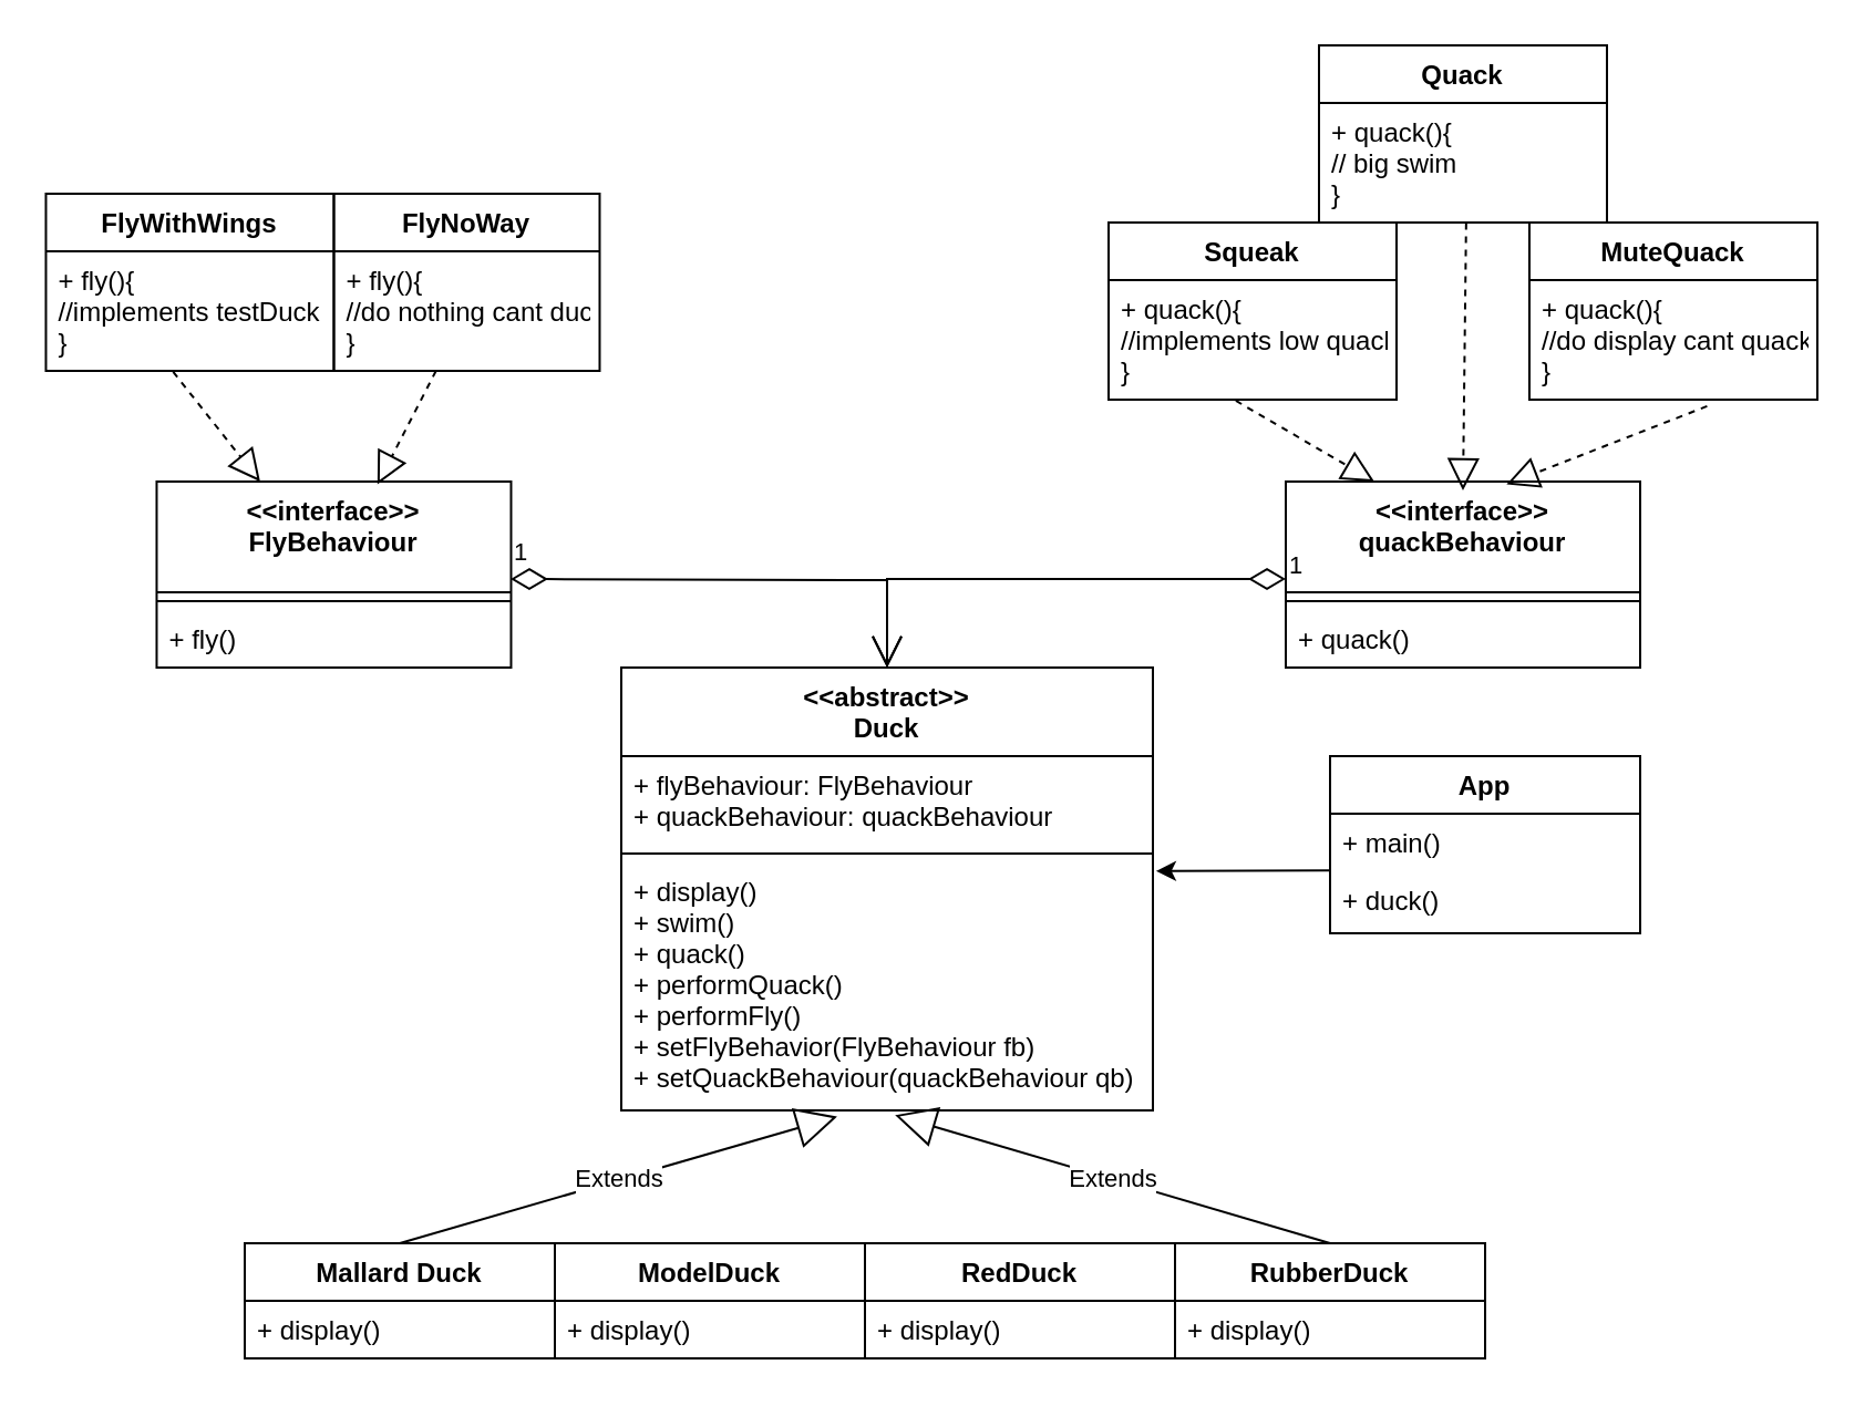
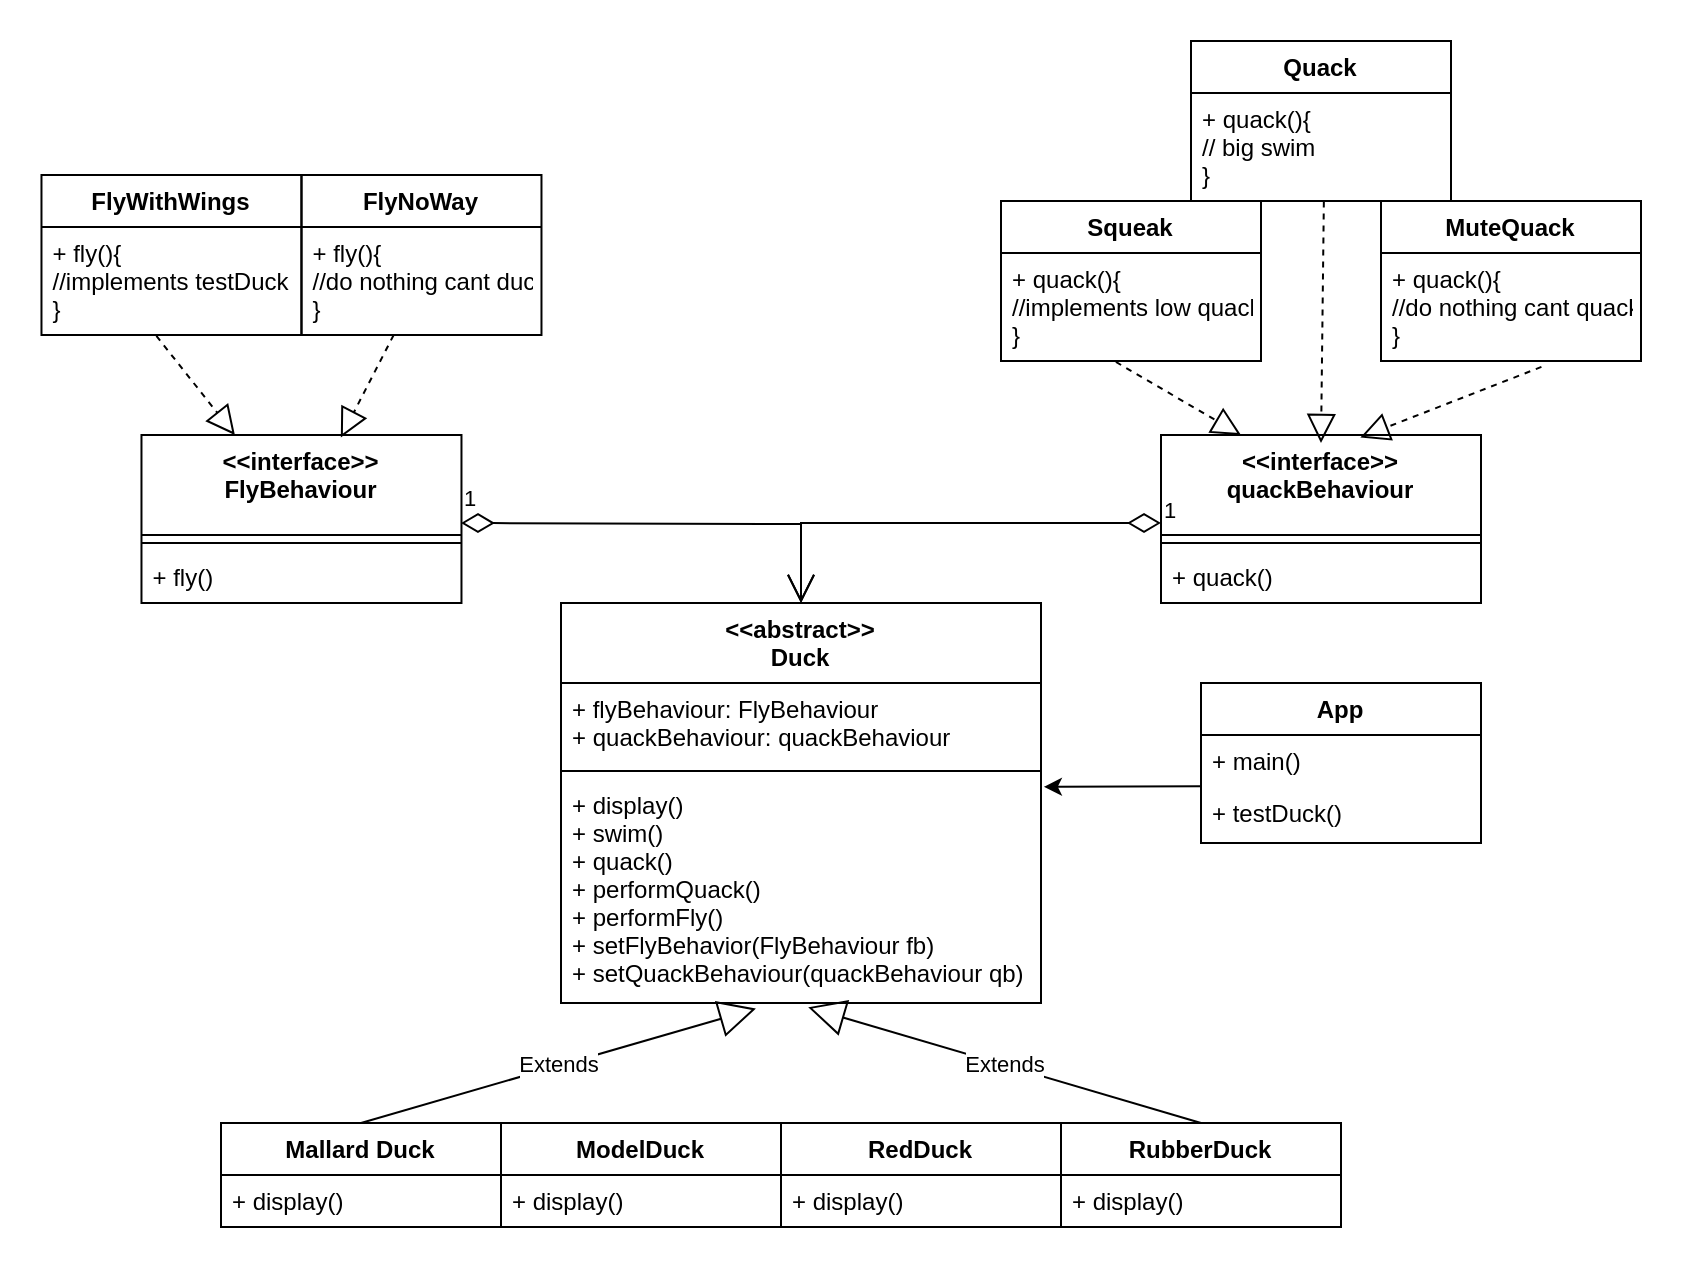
- <mxCell id="34" value="+ quack(){&#10;//do display cant quack&#10;}" style="text;strokeColor=none;fillColor=none;align=left;verticalAlign=top;spacingLeft=4;spacingRight=4;overflow=hidden;rotatable=0;points=[[0,0.5],[1,0.5]];portConstraint=eastwest;" vertex="1" parent="33"><mxGeometry y="26" width="130" height="54" as="geometry" /></mxCell>
+ <mxCell id="34" value="+ quack(){&#10;//do nothing cant quack&#10;}" style="text;strokeColor=none;fillColor=none;align=left;verticalAlign=top;spacingLeft=4;spacingRight=4;overflow=hidden;rotatable=0;points=[[0,0.5],[1,0.5]];portConstraint=eastwest;" vertex="1" parent="33"><mxGeometry y="26" width="130" height="54" as="geometry" /></mxCell>
- <mxCell id="14" value="+ duck()" style="text;strokeColor=none;fillColor=none;align=left;verticalAlign=top;spacingLeft=4;spacingRight=4;overflow=hidden;rotatable=0;points=[[0,0.5],[1,0.5]];portConstraint=eastwest;" vertex="1" parent="12"><mxGeometry y="52" width="140" height="28" as="geometry" /></mxCell>
+ <mxCell id="14" value="+ testDuck()" style="text;strokeColor=none;fillColor=none;align=left;verticalAlign=top;spacingLeft=4;spacingRight=4;overflow=hidden;rotatable=0;points=[[0,0.5],[1,0.5]];portConstraint=eastwest;" vertex="1" parent="12"><mxGeometry y="52" width="140" height="28" as="geometry" /></mxCell>
